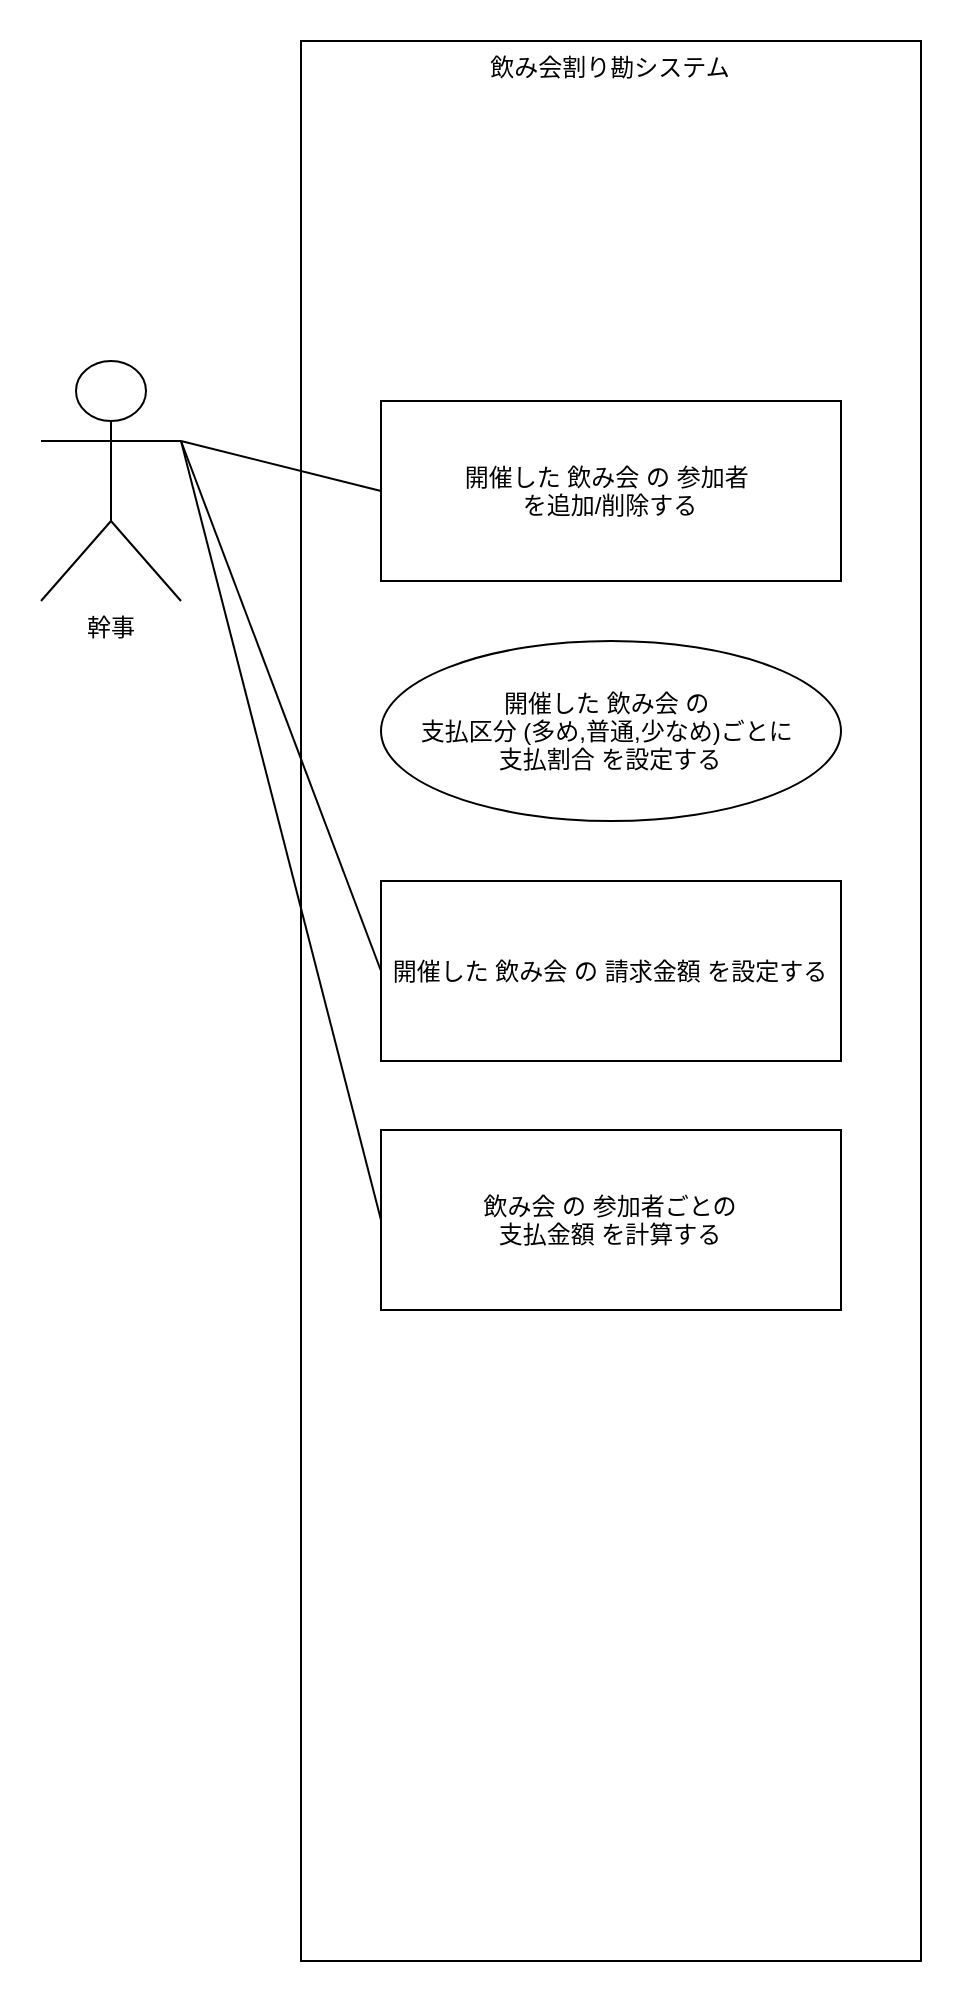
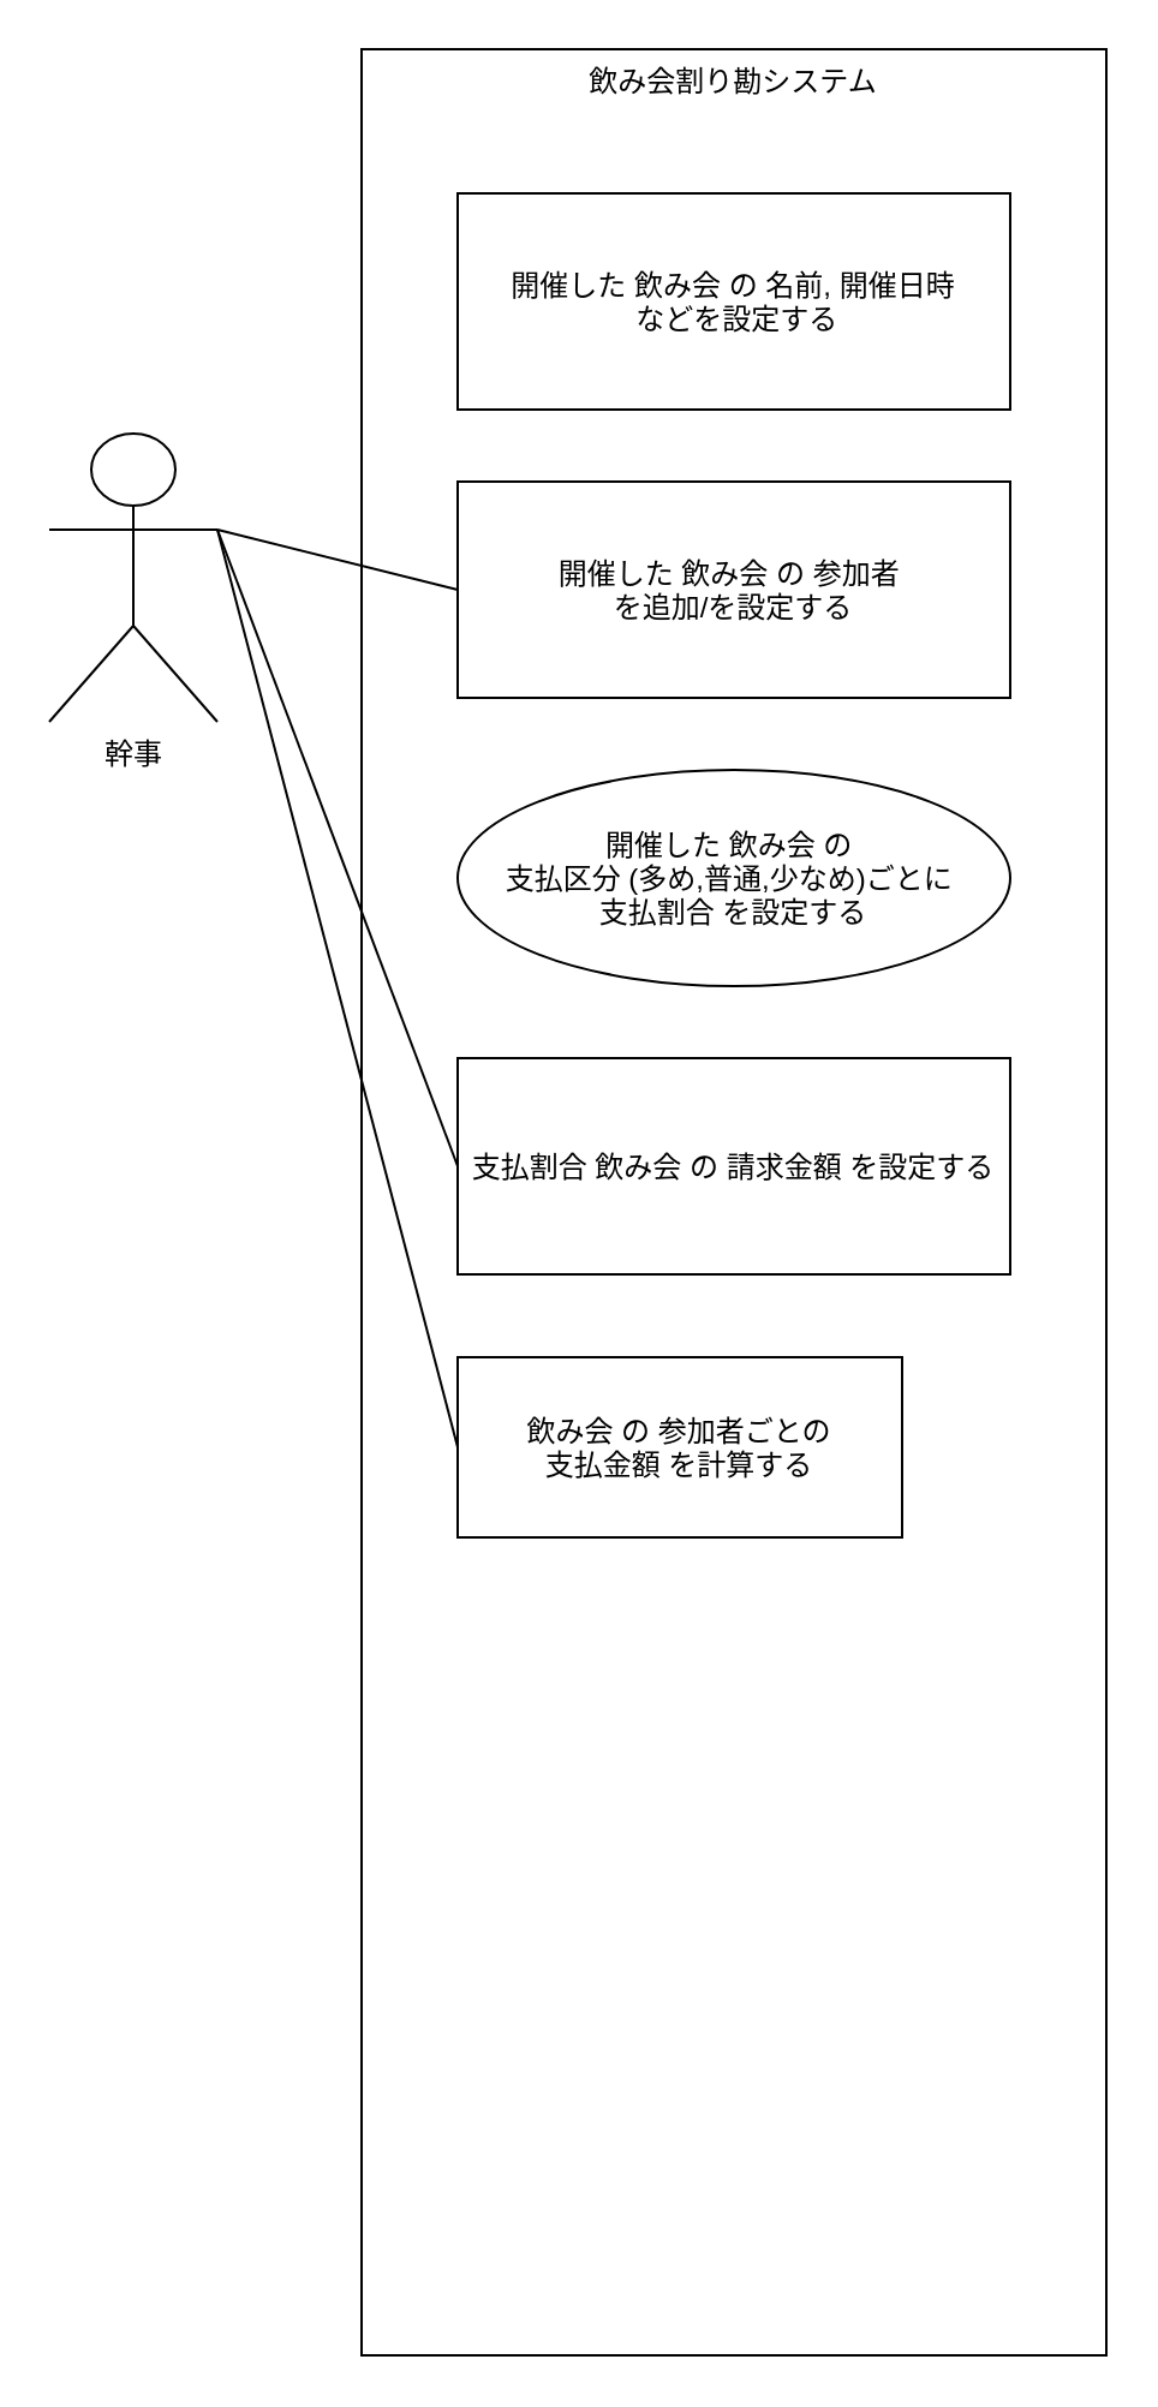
+ <mxCell id="4" value="開催した 飲み会 の 名前, 開催日時&#10; などを設定する" style="fontStyle=0;align=center;" vertex="1" parent="1"><mxGeometry x="190" y="80" width="230" height="90" as="geometry" /></mxCell>
- <mxCell id="5" value="開催した 飲み会 の 参加者 &#10;を追加/削除する" style="fontStyle=0;align=center;" vertex="1" parent="1"><mxGeometry x="190" y="200" width="230" height="90" as="geometry" /></mxCell>
+ <mxCell id="5" value="開催した 飲み会 の 参加者 &#10;を追加/を設定する" style="fontStyle=0;align=center;" vertex="1" parent="1"><mxGeometry x="190" y="200" width="230" height="90" as="geometry" /></mxCell>
- <mxCell id="7" value="開催した 飲み会 の 請求金額 を設定する" style="fontStyle=0;align=center;" vertex="1" parent="1"><mxGeometry x="190" y="440" width="230" height="90" as="geometry" /></mxCell>
+ <mxCell id="7" value="支払割合 飲み会 の 請求金額 を設定する" style="fontStyle=0;align=center;" vertex="1" parent="1"><mxGeometry x="190" y="440" width="230" height="90" as="geometry" /></mxCell>
- <mxCell id="8" value="飲み会 の 参加者ごとの&#10;支払金額 を計算する" style="fontStyle=0;align=center;" vertex="1" parent="1"><mxGeometry x="190" y="564.5" width="230" height="90" as="geometry" /></mxCell>
+ <mxCell id="8" value="飲み会 の 参加者ごとの&#10;支払金額 を計算する" style="fontStyle=0;align=center;" vertex="1" parent="1"><mxGeometry x="190" y="564.5" width="185" height="75" as="geometry" /></mxCell>
